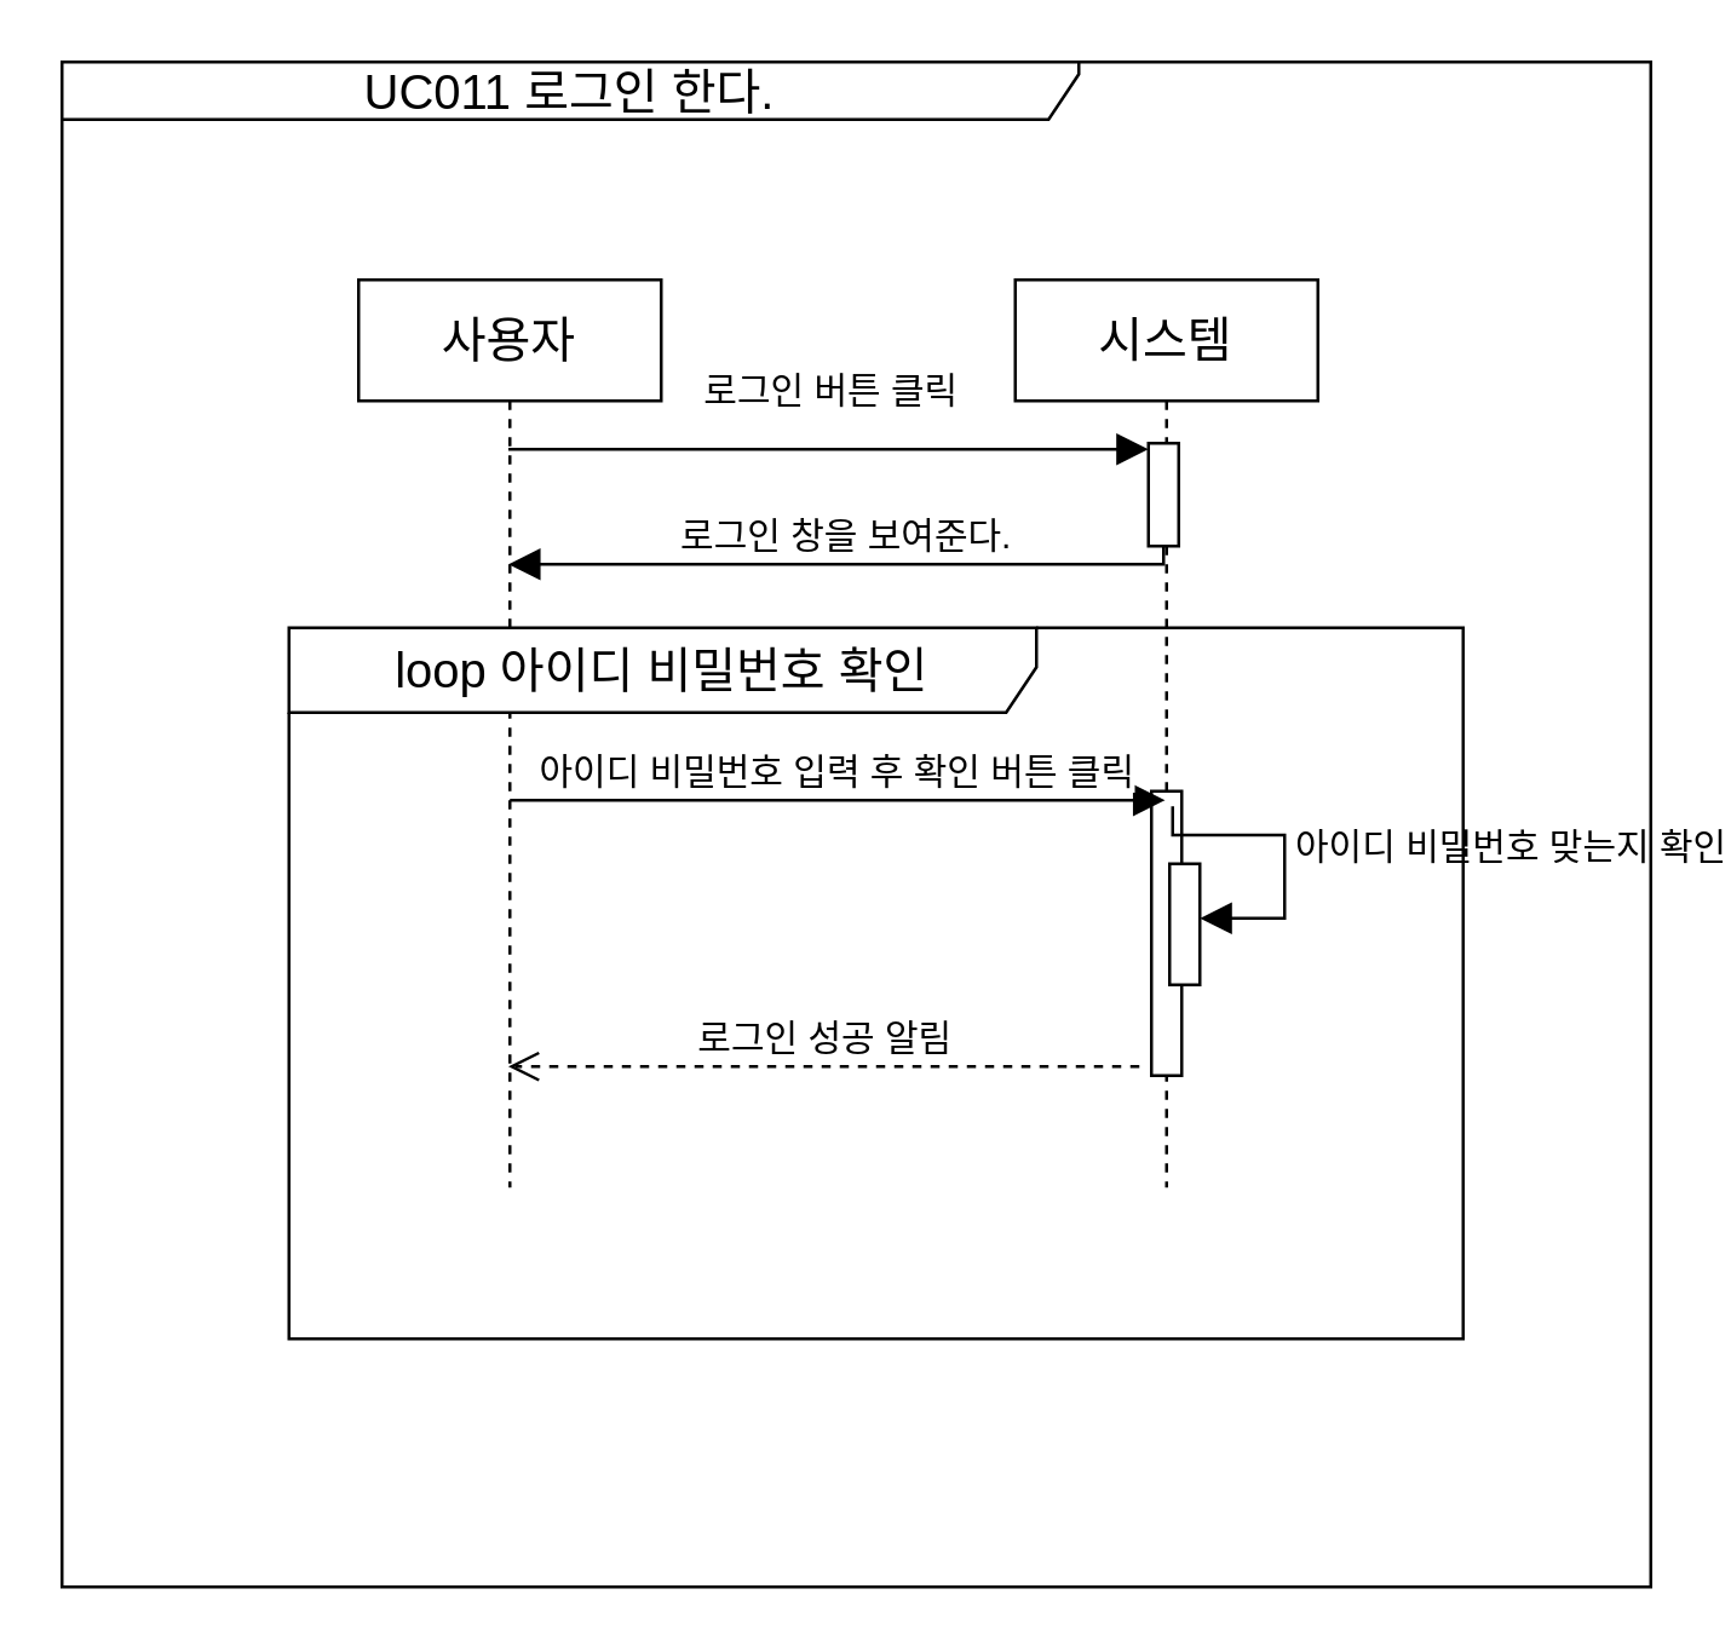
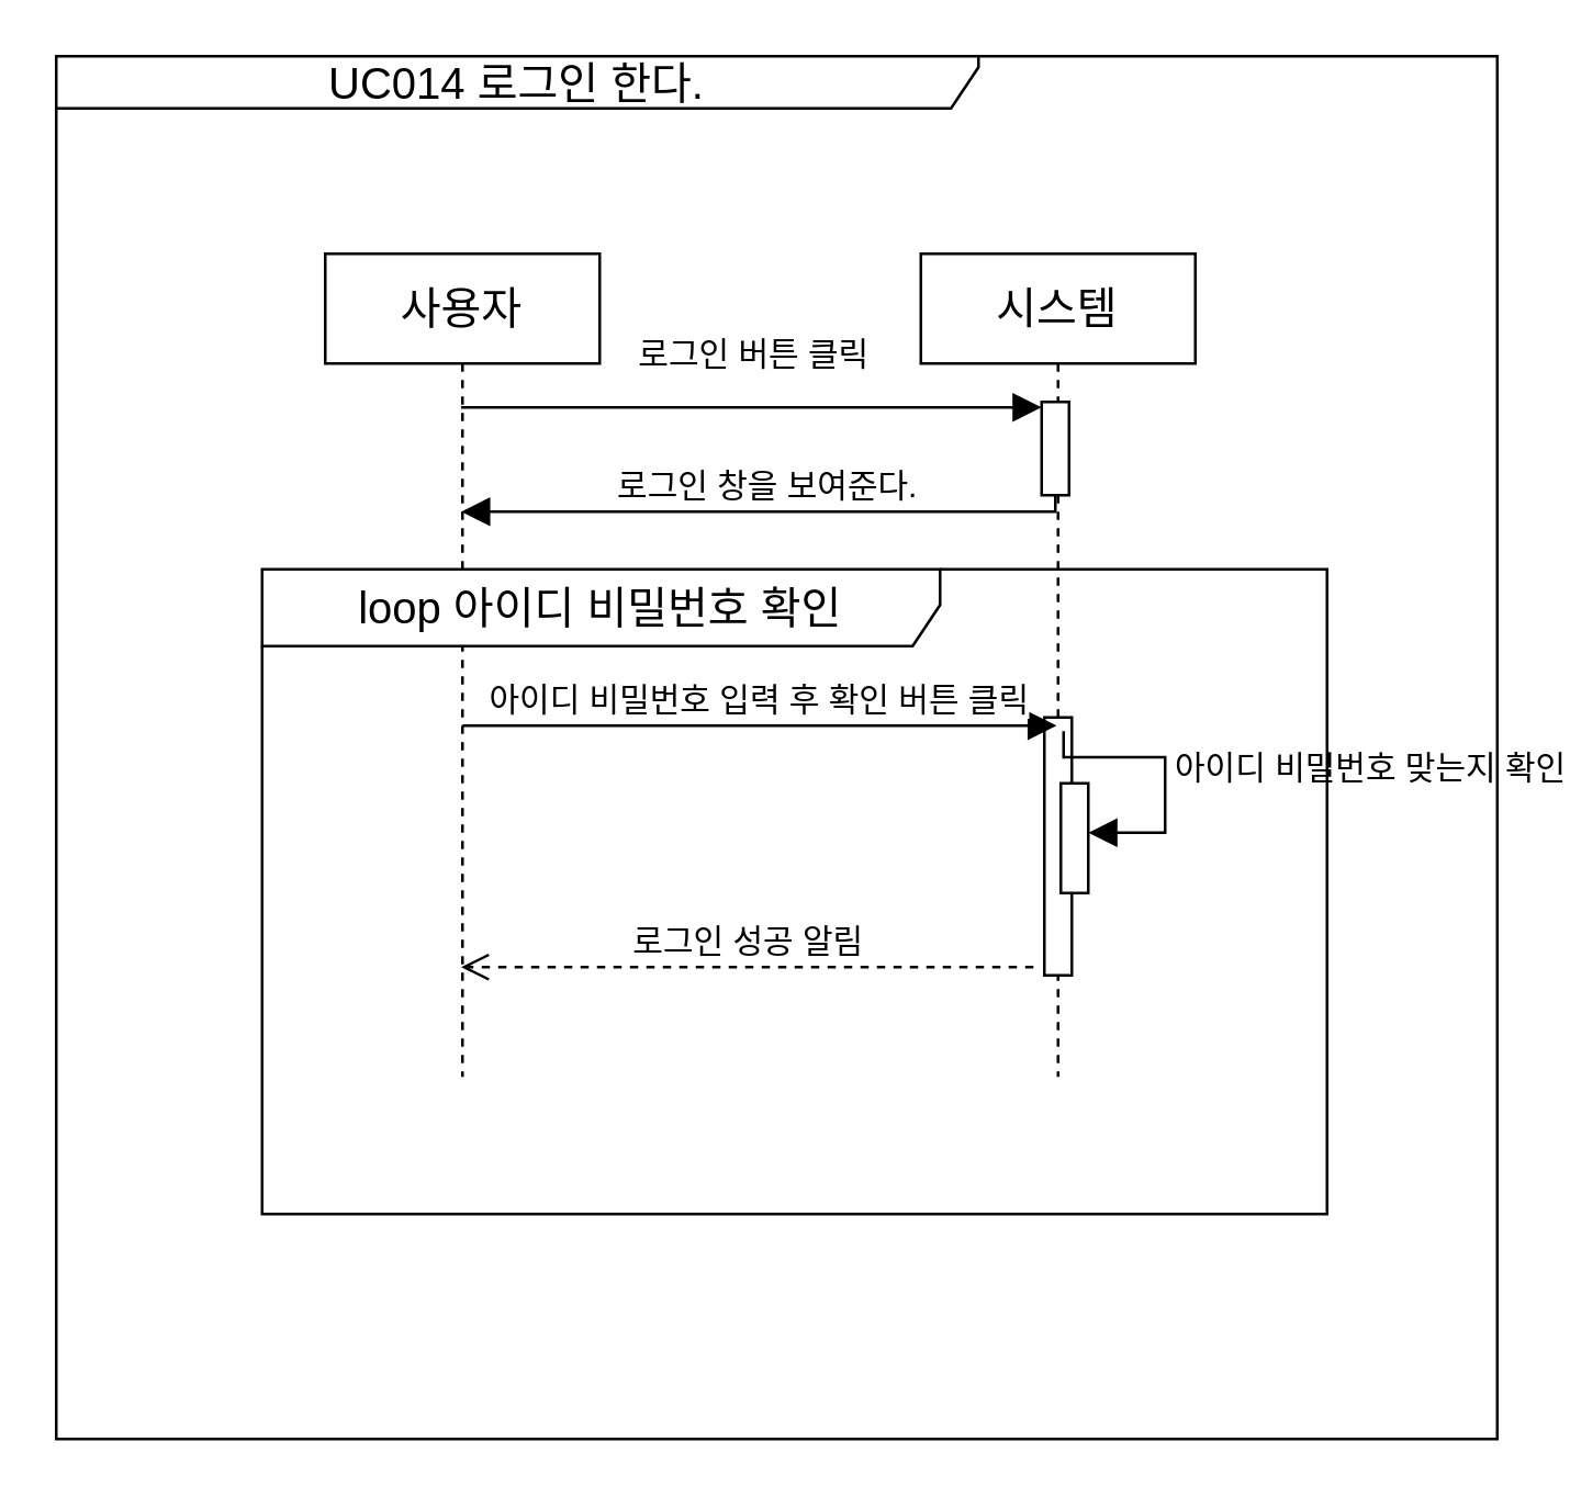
- <mxCell id="13" value="UC011 로그인 한다." style="shape=umlFrame;whiteSpace=wrap;html=1;pointerEvents=0;fontSize=16;width=336;height=19;" vertex="1" parent="1"><mxGeometry x="20" y="20" width="525" height="504" as="geometry" /></mxCell>
+ <mxCell id="13" value="UC014 로그인 한다." style="shape=umlFrame;whiteSpace=wrap;html=1;pointerEvents=0;fontSize=16;width=336;height=19;" vertex="1" parent="1"><mxGeometry x="20" y="20" width="525" height="504" as="geometry" /></mxCell>
